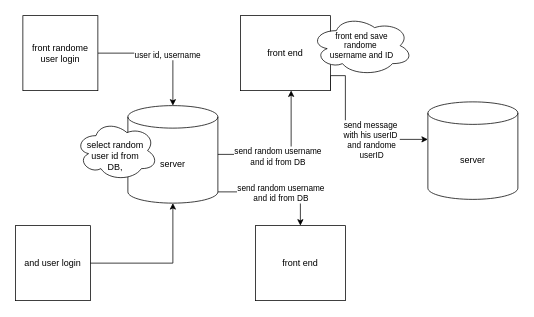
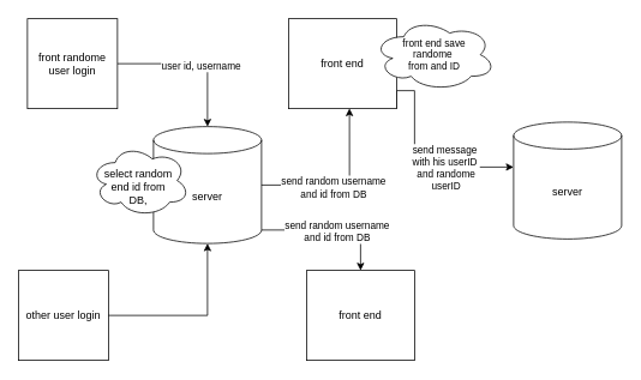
- <mxCell id="14" value="&lt;div style=&quot;font-size: 11px;&quot;&gt;&lt;span style=&quot;background-color: initial;&quot;&gt;front end save&lt;/span&gt;&lt;br&gt;&lt;/div&gt;&lt;div style=&quot;font-size: 11px;&quot;&gt;&lt;font style=&quot;font-size: 11px;&quot;&gt;randome&amp;nbsp;&lt;/font&gt;&lt;/div&gt;&lt;div style=&quot;font-size: 11px;&quot;&gt;&lt;font style=&quot;font-size: 11px;&quot;&gt;username&amp;nbsp;&lt;/font&gt;&lt;span style=&quot;background-color: initial;&quot;&gt;and ID&lt;/span&gt;&lt;/div&gt;" style="ellipse;shape=cloud;whiteSpace=wrap;html=1;" vertex="1" parent="1"><mxGeometry x="414" y="20" width="136" height="80" as="geometry" /></mxCell>
+ <mxCell id="14" value="&lt;div style=&quot;font-size: 11px;&quot;&gt;&lt;span style=&quot;background-color: initial;&quot;&gt;front end save&lt;/span&gt;&lt;br&gt;&lt;/div&gt;&lt;div style=&quot;font-size: 11px;&quot;&gt;&lt;font style=&quot;font-size: 11px;&quot;&gt;randome&amp;nbsp;&lt;/font&gt;&lt;/div&gt;&lt;div style=&quot;font-size: 11px;&quot;&gt;&lt;font style=&quot;font-size: 11px;&quot;&gt;from&amp;nbsp;&lt;/font&gt;&lt;span style=&quot;background-color: initial;&quot;&gt;and ID&lt;/span&gt;&lt;/div&gt;" style="ellipse;shape=cloud;whiteSpace=wrap;html=1;" vertex="1" parent="1"><mxGeometry x="414" y="20" width="136" height="80" as="geometry" /></mxCell>
- <mxCell id="8" value="&lt;div&gt;&lt;br data-sider-select-id=&quot;1c36aad7-cb02-4379-bf0d-b046f35600b9&quot;&gt;&lt;/div&gt;select random&amp;nbsp;&lt;div&gt;user id from&amp;nbsp;&lt;/div&gt;&lt;div&gt;DB,&amp;nbsp;&lt;/div&gt;" style="ellipse;shape=cloud;whiteSpace=wrap;html=1;fontSize=12;" vertex="1" parent="1"><mxGeometry x="100" y="160" width="110" height="80" as="geometry" /></mxCell>
+ <mxCell id="8" value="&lt;div&gt;&lt;br data-sider-select-id=&quot;1c36aad7-cb02-4379-bf0d-b046f35600b9&quot;&gt;&lt;/div&gt;select random&amp;nbsp;&lt;div&gt;end id from&amp;nbsp;&lt;/div&gt;&lt;div&gt;DB,&amp;nbsp;&lt;/div&gt;" style="ellipse;shape=cloud;whiteSpace=wrap;html=1;fontSize=12;" vertex="1" parent="1"><mxGeometry x="100" y="160" width="110" height="80" as="geometry" /></mxCell>
- <mxCell id="16" value="and user login" style="whiteSpace=wrap;html=1;aspect=fixed;" vertex="1" parent="1"><mxGeometry x="20" y="300" width="100" height="100" as="geometry" /></mxCell>
+ <mxCell id="16" value="other user login" style="whiteSpace=wrap;html=1;aspect=fixed;" vertex="1" parent="1"><mxGeometry x="20" y="300" width="100" height="100" as="geometry" /></mxCell>
